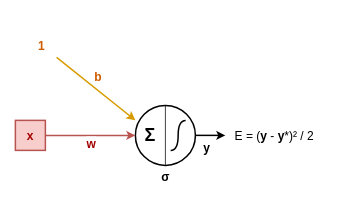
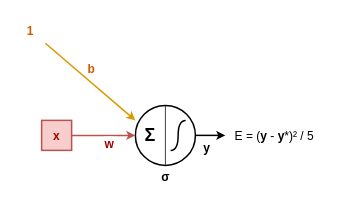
- <mxCell id="12" value="&lt;font style=&quot;font-size: 16px;&quot;&gt;&lt;b&gt;&lt;font color=&quot;#ce5c00&quot;&gt;1&lt;/font&gt;&lt;/b&gt;&lt;/font&gt;" style="text;html=1;align=center;verticalAlign=middle;whiteSpace=wrap;rounded=0;" vertex="1" parent="1"><mxGeometry x="35" y="40" width="40" height="40" as="geometry" /></mxCell>
+ <mxCell id="12" value="&lt;font style=&quot;font-size: 16px;&quot;&gt;&lt;b&gt;&lt;font color=&quot;#ce5c00&quot;&gt;1&lt;/font&gt;&lt;/b&gt;&lt;/font&gt;" style="text;html=1;align=center;verticalAlign=middle;whiteSpace=wrap;rounded=0;" vertex="1" parent="1"><mxGeometry x="20" y="20" width="40" height="40" as="geometry" /></mxCell>
- <mxCell id="9" value="&lt;b&gt;&lt;font style=&quot;font-size: 16px;&quot; color=&quot;#a40000&quot;&gt;x&lt;/font&gt;&lt;/b&gt;" style="whiteSpace=wrap;html=1;aspect=fixed;fillColor=#f8cecc;strokeColor=#b85450;strokeWidth=2;" vertex="1" parent="1"><mxGeometry x="20" y="160" width="40" height="40" as="geometry" /></mxCell>
+ <mxCell id="9" value="&lt;b&gt;&lt;font style=&quot;font-size: 16px;&quot; color=&quot;#a40000&quot;&gt;x&lt;/font&gt;&lt;/b&gt;" style="whiteSpace=wrap;html=1;aspect=fixed;fillColor=#f8cecc;strokeColor=#b85450;strokeWidth=2;" vertex="1" parent="1"><mxGeometry x="55" y="160" width="40" height="40" as="geometry" /></mxCell>
- <mxCell id="13" value="&lt;font style=&quot;font-size: 16px;&quot;&gt;E = (&lt;b&gt;y&lt;/b&gt; - &lt;b&gt;y&lt;/b&gt;*)² / 2&lt;/font&gt;" style="text;html=1;align=center;verticalAlign=middle;resizable=0;points=[];autosize=1;strokeColor=none;fillColor=none;" vertex="1" parent="1"><mxGeometry x="300" y="165" width="130" height="30" as="geometry" /></mxCell>
+ <mxCell id="13" value="&lt;font style=&quot;font-size: 16px;&quot;&gt;E = (&lt;b&gt;y&lt;/b&gt; - &lt;b&gt;y&lt;/b&gt;*)² / 5&lt;/font&gt;" style="text;html=1;align=center;verticalAlign=middle;resizable=0;points=[];autosize=1;strokeColor=none;fillColor=none;" vertex="1" parent="1"><mxGeometry x="300" y="165" width="130" height="30" as="geometry" /></mxCell>
